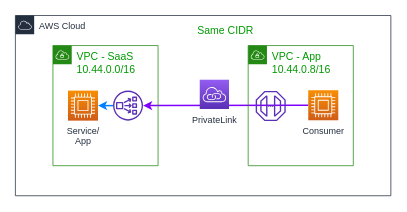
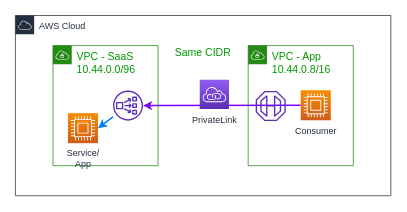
- <mxCell id="12" value="Same CIDR" style="text;html=1;strokeColor=none;fillColor=none;align=center;verticalAlign=middle;whiteSpace=wrap;rounded=0;fontSize=14;fontColor=#009900;" vertex="1" parent="1"><mxGeometry x="260" y="30" width="80" height="20" as="geometry" /></mxCell>
+ <mxCell id="12" value="Same CIDR" style="text;html=1;strokeColor=none;fillColor=none;align=center;verticalAlign=middle;whiteSpace=wrap;rounded=0;fontSize=14;fontColor=#009900;" vertex="1" parent="1"><mxGeometry x="230" y="60" width="80" height="20" as="geometry" /></mxCell>
- <mxCell id="5" value="&lt;font color=&quot;#009900&quot; style=&quot;font-size: 14px&quot;&gt;VPC - SaaS&lt;br&gt;10.44.0.0/16&lt;br&gt;&lt;/font&gt;" style="points=[[0,0],[0.25,0],[0.5,0],[0.75,0],[1,0],[1,0.25],[1,0.5],[1,0.75],[1,1],[0.75,1],[0.5,1],[0.25,1],[0,1],[0,0.75],[0,0.5],[0,0.25]];outlineConnect=0;gradientColor=none;html=1;whiteSpace=wrap;fontSize=12;fontStyle=0;shape=mxgraph.aws4.group;grIcon=mxgraph.aws4.group_vpc;strokeColor=#248814;fillColor=none;verticalAlign=top;align=left;spacingLeft=30;fontColor=#AAB7B8;dashed=0;" vertex="1" parent="1"><mxGeometry x="70" y="60" width="140" height="160" as="geometry" /></mxCell>
+ <mxCell id="5" value="&lt;font color=&quot;#009900&quot; style=&quot;font-size: 14px&quot;&gt;VPC - SaaS&lt;br&gt;10.44.0.0/96&lt;br&gt;&lt;/font&gt;" style="points=[[0,0],[0.25,0],[0.5,0],[0.75,0],[1,0],[1,0.25],[1,0.5],[1,0.75],[1,1],[0.75,1],[0.5,1],[0.25,1],[0,1],[0,0.75],[0,0.5],[0,0.25]];outlineConnect=0;gradientColor=none;html=1;whiteSpace=wrap;fontSize=12;fontStyle=0;shape=mxgraph.aws4.group;grIcon=mxgraph.aws4.group_vpc;strokeColor=#248814;fillColor=none;verticalAlign=top;align=left;spacingLeft=30;fontColor=#AAB7B8;dashed=0;" vertex="1" parent="1"><mxGeometry x="70" y="60" width="140" height="160" as="geometry" /></mxCell>
- <mxCell id="7" value="Service/&lt;br&gt;App" style="points=[[0,0,0],[0.25,0,0],[0.5,0,0],[0.75,0,0],[1,0,0],[0,1,0],[0.25,1,0],[0.5,1,0],[0.75,1,0],[1,1,0],[0,0.25,0],[0,0.5,0],[0,0.75,0],[1,0.25,0],[1,0.5,0],[1,0.75,0]];outlineConnect=0;fontColor=#232F3E;gradientColor=#F78E04;gradientDirection=north;fillColor=#D05C17;strokeColor=#ffffff;dashed=0;verticalLabelPosition=bottom;verticalAlign=top;align=center;html=1;fontSize=12;fontStyle=0;aspect=fixed;shape=mxgraph.aws4.resourceIcon;resIcon=mxgraph.aws4.compute;" vertex="1" parent="1"><mxGeometry x="90" y="120" width="40" height="40" as="geometry" /></mxCell>
+ <mxCell id="7" value="Service/&lt;br&gt;App" style="points=[[0,0,0],[0.25,0,0],[0.5,0,0],[0.75,0,0],[1,0,0],[0,1,0],[0.25,1,0],[0.5,1,0],[0.75,1,0],[1,1,0],[0,0.25,0],[0,0.5,0],[0,0.75,0],[1,0.25,0],[1,0.5,0],[1,0.75,0]];outlineConnect=0;fontColor=#232F3E;gradientColor=#F78E04;gradientDirection=north;fillColor=#D05C17;strokeColor=#ffffff;dashed=0;verticalLabelPosition=bottom;verticalAlign=top;align=center;html=1;fontSize=12;fontStyle=0;aspect=fixed;shape=mxgraph.aws4.resourceIcon;resIcon=mxgraph.aws4.compute;" vertex="1" parent="1"><mxGeometry x="90" y="150" width="40" height="40" as="geometry" /></mxCell>
- <mxCell id="10" value="Consumer" style="points=[[0,0,0],[0.25,0,0],[0.5,0,0],[0.75,0,0],[1,0,0],[0,1,0],[0.25,1,0],[0.5,1,0],[0.75,1,0],[1,1,0],[0,0.25,0],[0,0.5,0],[0,0.75,0],[1,0.25,0],[1,0.5,0],[1,0.75,0]];outlineConnect=0;fontColor=#232F3E;gradientColor=#F78E04;gradientDirection=north;fillColor=#D05C17;strokeColor=#ffffff;dashed=0;verticalLabelPosition=bottom;verticalAlign=top;align=center;html=1;fontSize=12;fontStyle=0;aspect=fixed;shape=mxgraph.aws4.resourceIcon;resIcon=mxgraph.aws4.compute;" vertex="1" parent="1"><mxGeometry x="410" y="119.5" width="40" height="40" as="geometry" /></mxCell>
+ <mxCell id="10" value="Consumer" style="points=[[0,0,0],[0.25,0,0],[0.5,0,0],[0.75,0,0],[1,0,0],[0,1,0],[0.25,1,0],[0.5,1,0],[0.75,1,0],[1,1,0],[0,0.25,0],[0,0.5,0],[0,0.75,0],[1,0.25,0],[1,0.5,0],[1,0.75,0]];outlineConnect=0;fontColor=#232F3E;gradientColor=#F78E04;gradientDirection=north;fillColor=#D05C17;strokeColor=#ffffff;dashed=0;verticalLabelPosition=bottom;verticalAlign=top;align=center;html=1;fontSize=12;fontStyle=0;aspect=fixed;shape=mxgraph.aws4.resourceIcon;resIcon=mxgraph.aws4.compute;" vertex="1" parent="1"><mxGeometry x="400" y="119.5" width="40" height="40" as="geometry" /></mxCell>
